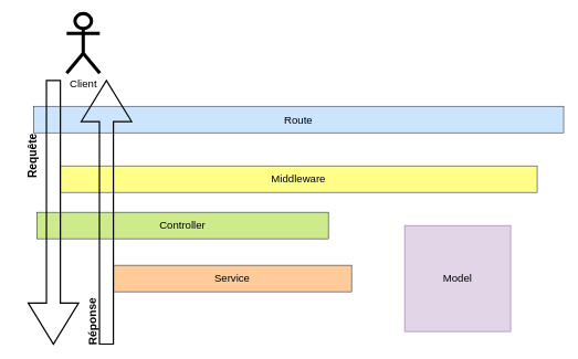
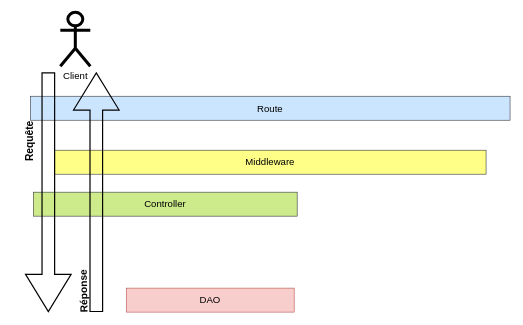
- <mxCell id="5" value="&lt;font style=&quot;font-size: 16px;&quot;&gt;Service&lt;/font&gt;" style="rounded=0;whiteSpace=wrap;html=1;fillColor=#ffcc99;strokeColor=#36393d;" vertex="1" parent="1"><mxGeometry x="170" y="400" width="360" height="40" as="geometry" /></mxCell>
- <mxCell id="7" value="&lt;font style=&quot;font-size: 16px;&quot;&gt;Model&lt;/font&gt;" style="whiteSpace=wrap;html=1;aspect=fixed;fillColor=#e1d5e7;strokeColor=#9673a6;" vertex="1" parent="1"><mxGeometry x="610" y="340" width="160" height="160" as="geometry" /></mxCell>
+ <mxCell id="6" value="&lt;font style=&quot;font-size: 16px;&quot;&gt;DAO&lt;/font&gt;" style="rounded=0;whiteSpace=wrap;html=1;fillColor=#f8cecc;strokeColor=#b85450;" vertex="1" parent="1"><mxGeometry x="210" y="480" width="280" height="40" as="geometry" /></mxCell>
